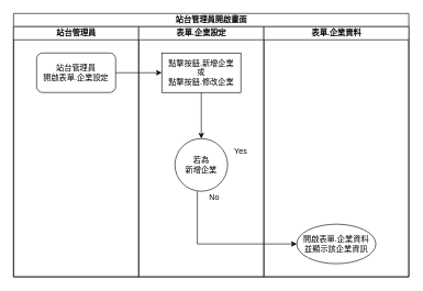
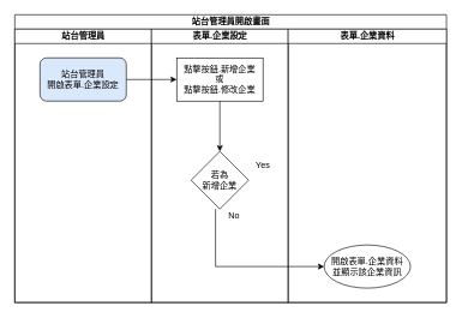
- <mxCell id="4" value="站台管理員&lt;br&gt;開啟表單.企業設定" style="rounded=1;whiteSpace=wrap;html=1;" parent="3" vertex="1"><mxGeometry x="35" y="40" width="120" height="60" as="geometry" /></mxCell>
+ <mxCell id="4" value="站台管理員&lt;br&gt;開啟表單.企業設定" style="rounded=1;whiteSpace=wrap;html=1;fillColor=#dae8fc;" parent="3" vertex="1"><mxGeometry x="35" y="40" width="120" height="60" as="geometry" /></mxCell>
- <mxCell id="13" value="若為&lt;br&gt;新增企業" style="ellipse;whiteSpace=wrap;html=1;" parent="1" vertex="1"><mxGeometry x="265" y="210" width="80" height="80" as="geometry" /></mxCell>
+ <mxCell id="13" value="若為&lt;br&gt;新增企業" style="rhombus;whiteSpace=wrap;html=1;rounded=0;" parent="1" vertex="1"><mxGeometry x="265" y="210" width="80" height="80" as="geometry" /></mxCell>
